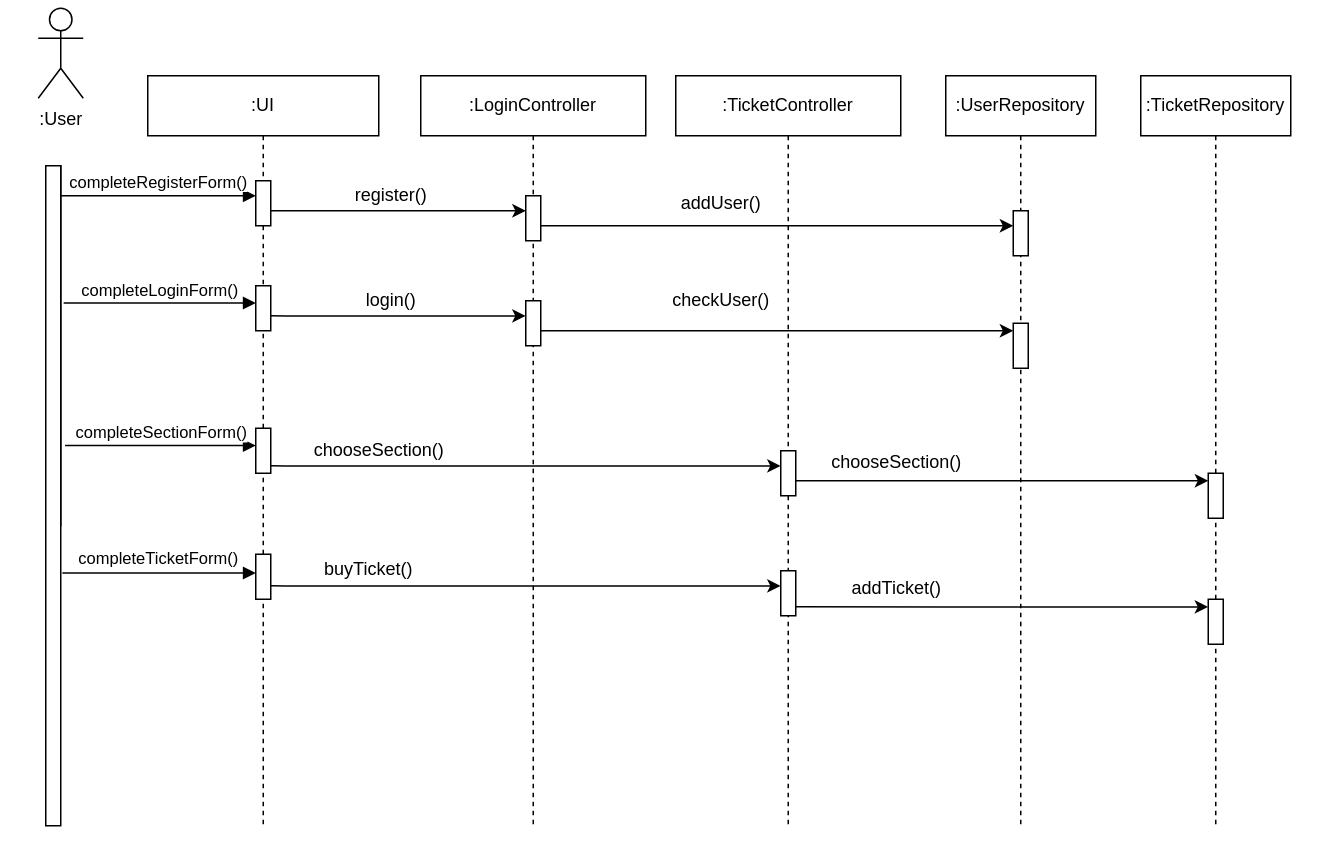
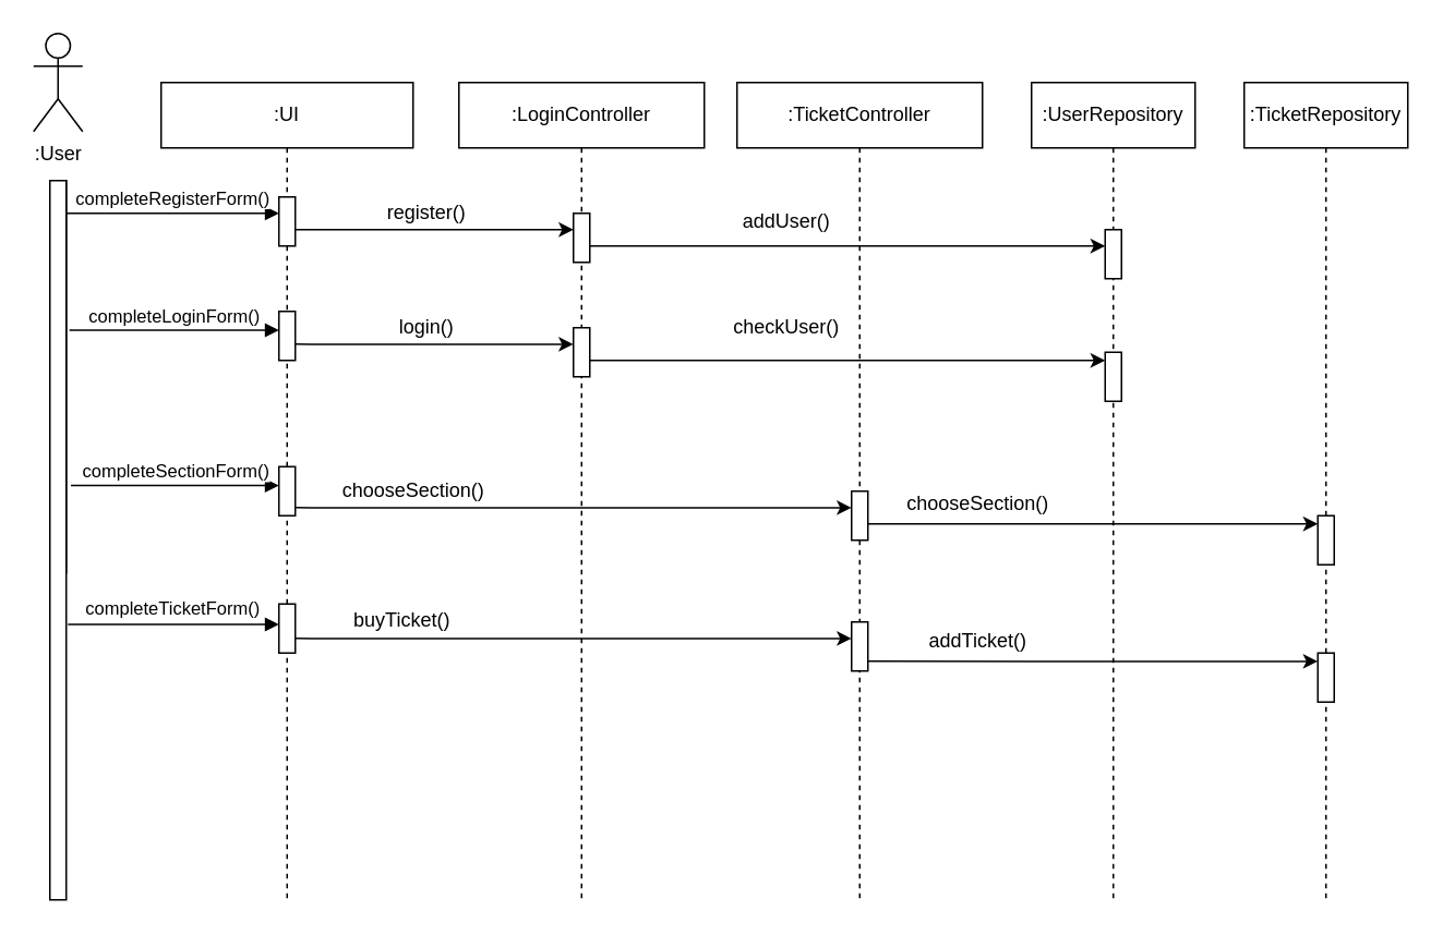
- <mxCell id="12" value=":User" parent="1" style="shape=umlActor;verticalLabelPosition=bottom;labelBackgroundColor=#ffffff;verticalAlign=top;html=1;" vertex="1"><mxGeometry x="25" y="5" as="geometry" width="30" height="60" /></mxCell>
+ <mxCell id="12" value=":User" parent="1" style="shape=umlActor;verticalLabelPosition=bottom;labelBackgroundColor=#ffffff;verticalAlign=top;html=1;" vertex="1"><mxGeometry as="geometry" x="20" y="20" width="30" height="60" /></mxCell>
